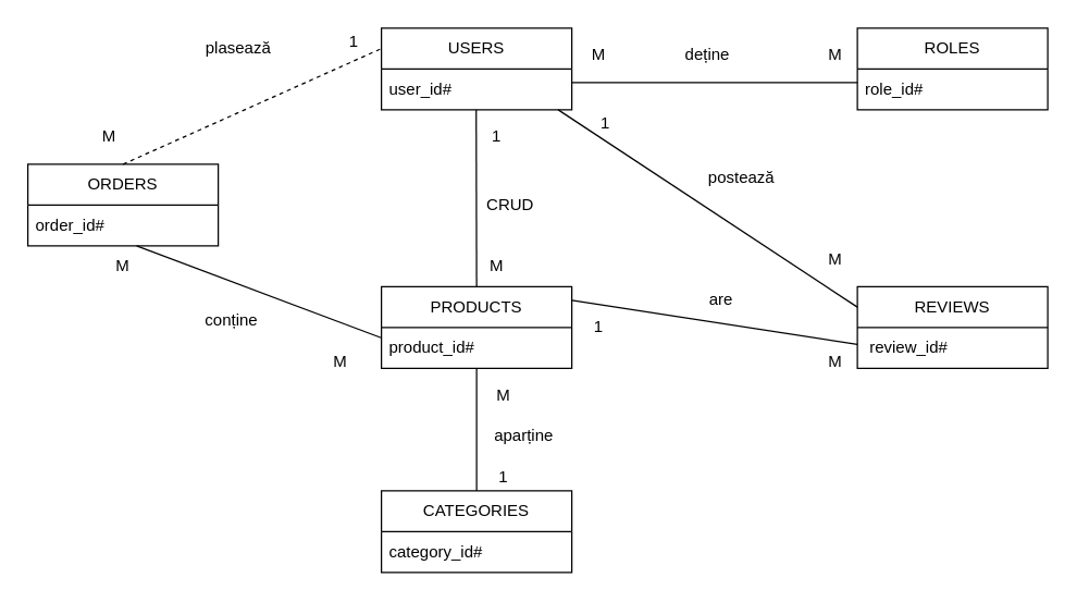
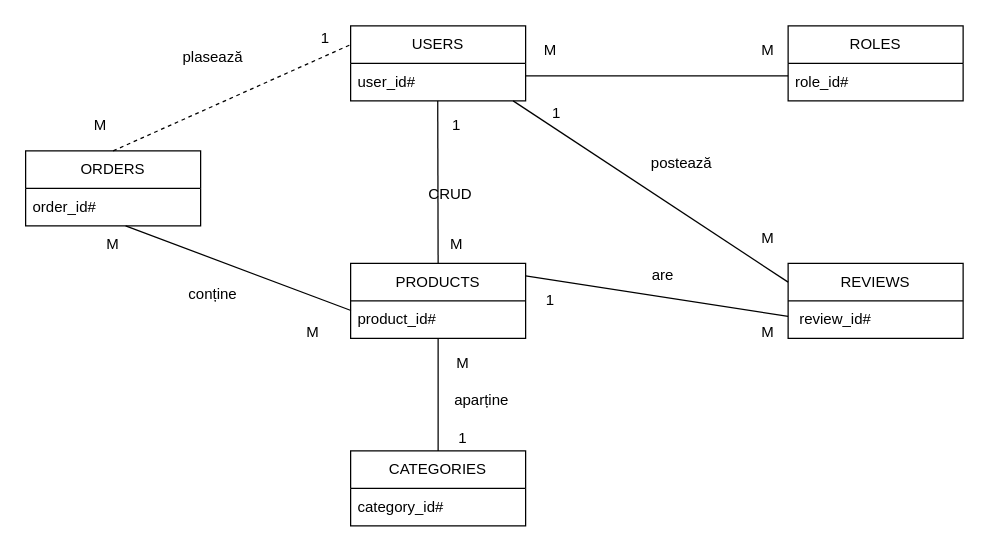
- <mxCell id="41" value="plasează" style="text;html=1;align=center;verticalAlign=middle;whiteSpace=wrap;rounded=0;" vertex="1" parent="1"><mxGeometry x="145" y="20" width="60" height="30" as="geometry" /></mxCell>
+ <mxCell id="41" value="plasează" style="text;html=1;align=center;verticalAlign=middle;whiteSpace=wrap;rounded=0;" vertex="1" parent="1"><mxGeometry x="140" y="30" width="60" height="30" as="geometry" /></mxCell>
- <mxCell id="13" value="deține" style="text;html=1;align=center;verticalAlign=middle;whiteSpace=wrap;rounded=0;" vertex="1" parent="1"><mxGeometry x="500" y="30" width="40" height="20" as="geometry" /></mxCell>
- <mxCell id="19" value="CRUD" style="text;html=1;align=center;verticalAlign=middle;whiteSpace=wrap;rounded=0;" vertex="1" parent="1"><mxGeometry x="360" y="140" width="30" height="20" as="geometry" /></mxCell>
+ <mxCell id="19" value="CRUD" style="text;html=1;align=center;verticalAlign=middle;whiteSpace=wrap;rounded=0;" vertex="1" parent="1"><mxGeometry x="345" y="145" width="30" height="20" as="geometry" /></mxCell>
